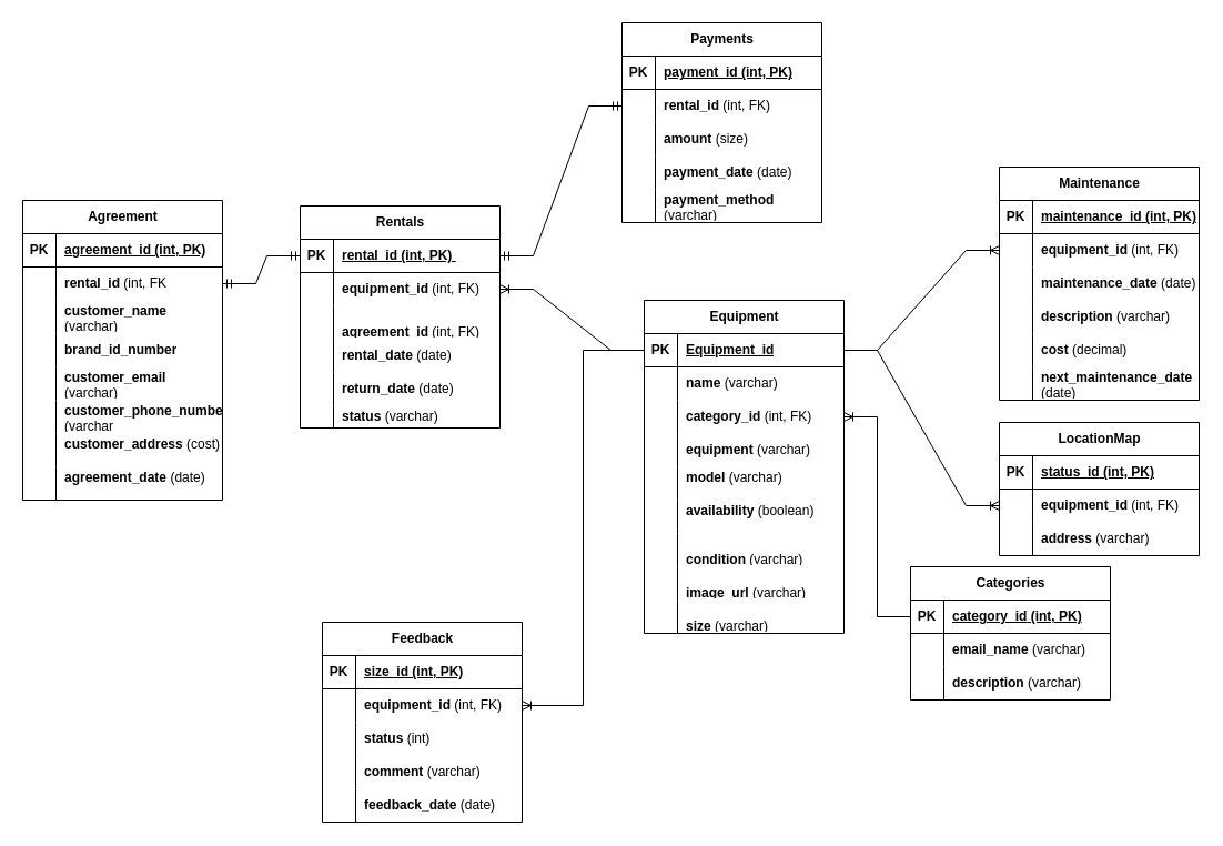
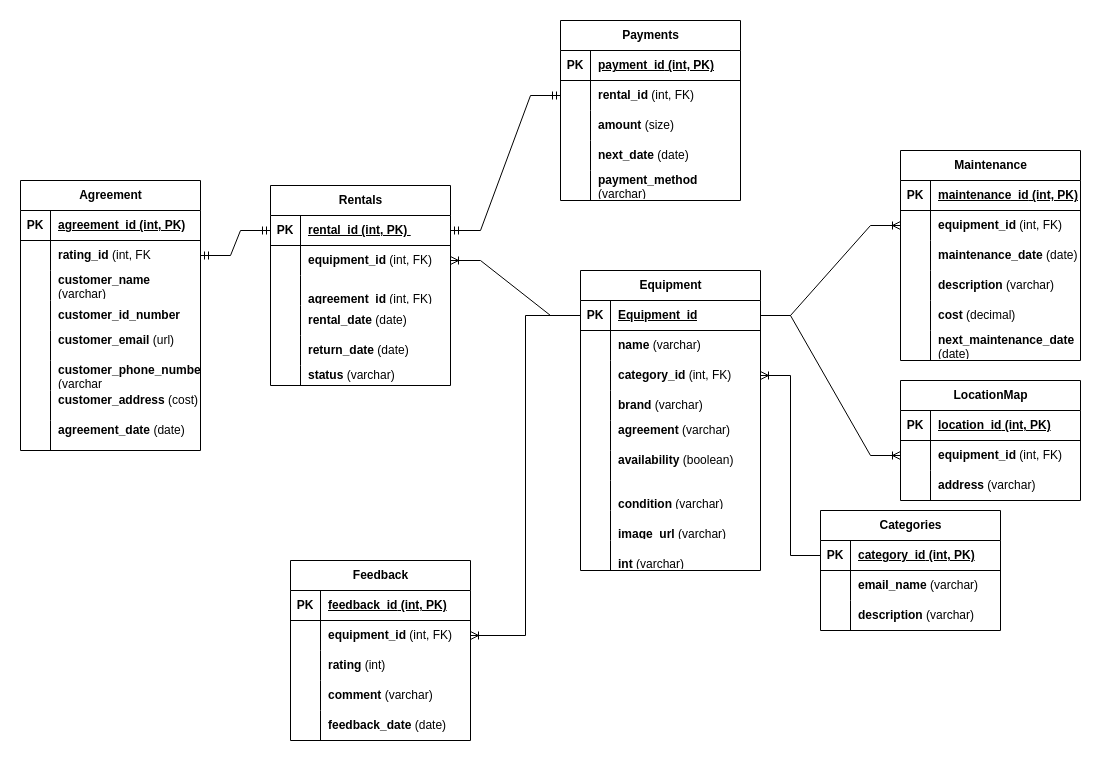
- <mxCell id="80" value="&lt;strong&gt;payment_date&lt;/strong&gt; (date)" style="shape=partialRectangle;connectable=0;fillColor=none;top=0;left=0;bottom=0;right=0;align=left;spacingLeft=6;overflow=hidden;whiteSpace=wrap;html=1;" vertex="1" parent="78"><mxGeometry x="30" width="150" height="30" as="geometry"><mxRectangle width="150" height="30" as="alternateBounds" /></mxGeometry></mxCell>
+ <mxCell id="80" value="&lt;strong&gt;next_date&lt;/strong&gt; (date)" style="shape=partialRectangle;connectable=0;fillColor=none;top=0;left=0;bottom=0;right=0;align=left;spacingLeft=6;overflow=hidden;whiteSpace=wrap;html=1;" vertex="1" parent="78"><mxGeometry x="30" width="150" height="30" as="geometry"><mxRectangle width="150" height="30" as="alternateBounds" /></mxGeometry></mxCell>
- <mxCell id="126" value="&lt;strong&gt;rental_id&lt;/strong&gt; (int, FK" style="shape=partialRectangle;connectable=0;fillColor=none;top=0;left=0;bottom=0;right=0;align=left;spacingLeft=6;overflow=hidden;whiteSpace=wrap;html=1;" vertex="1" parent="124"><mxGeometry x="30" width="150" height="30" as="geometry"><mxRectangle width="150" height="30" as="alternateBounds" /></mxGeometry></mxCell>
+ <mxCell id="126" value="&lt;strong&gt;rating_id&lt;/strong&gt; (int, FK" style="shape=partialRectangle;connectable=0;fillColor=none;top=0;left=0;bottom=0;right=0;align=left;spacingLeft=6;overflow=hidden;whiteSpace=wrap;html=1;" vertex="1" parent="124"><mxGeometry x="30" width="150" height="30" as="geometry"><mxRectangle width="150" height="30" as="alternateBounds" /></mxGeometry></mxCell>
- <mxCell id="132" value="&lt;strong&gt;brand_id_number&lt;/strong&gt;" style="shape=partialRectangle;connectable=0;fillColor=none;top=0;left=0;bottom=0;right=0;align=left;spacingLeft=6;overflow=hidden;whiteSpace=wrap;html=1;" vertex="1" parent="130"><mxGeometry x="30" width="150" height="30" as="geometry"><mxRectangle width="150" height="30" as="alternateBounds" /></mxGeometry></mxCell>
+ <mxCell id="132" value="&lt;strong&gt;customer_id_number&lt;/strong&gt;" style="shape=partialRectangle;connectable=0;fillColor=none;top=0;left=0;bottom=0;right=0;align=left;spacingLeft=6;overflow=hidden;whiteSpace=wrap;html=1;" vertex="1" parent="130"><mxGeometry x="30" width="150" height="30" as="geometry"><mxRectangle width="150" height="30" as="alternateBounds" /></mxGeometry></mxCell>
- <mxCell id="135" value="&lt;div&gt;&lt;strong style=&quot;background-color: initial;&quot;&gt;customer_email&lt;/strong&gt;&lt;span style=&quot;background-color: initial;&quot;&gt; (varchar)&lt;/span&gt;&lt;br&gt;&lt;/div&gt;&lt;div&gt;&lt;br&gt;&lt;/div&gt;" style="shape=partialRectangle;connectable=0;fillColor=none;top=0;left=0;bottom=0;right=0;align=left;spacingLeft=6;overflow=hidden;whiteSpace=wrap;html=1;" vertex="1" parent="133"><mxGeometry x="30" width="150" height="30" as="geometry"><mxRectangle width="150" height="30" as="alternateBounds" /></mxGeometry></mxCell>
+ <mxCell id="135" value="&lt;div&gt;&lt;strong style=&quot;background-color: initial;&quot;&gt;customer_email&lt;/strong&gt;&lt;span style=&quot;background-color: initial;&quot;&gt; (url)&lt;/span&gt;&lt;br&gt;&lt;/div&gt;&lt;div&gt;&lt;br&gt;&lt;/div&gt;" style="shape=partialRectangle;connectable=0;fillColor=none;top=0;left=0;bottom=0;right=0;align=left;spacingLeft=6;overflow=hidden;whiteSpace=wrap;html=1;" vertex="1" parent="133"><mxGeometry x="30" width="150" height="30" as="geometry"><mxRectangle width="150" height="30" as="alternateBounds" /></mxGeometry></mxCell>
- <mxCell id="14" value="&lt;strong&gt;equipment&lt;/strong&gt; (varchar)" style="shape=partialRectangle;connectable=0;fillColor=none;top=0;left=0;bottom=0;right=0;align=left;spacingLeft=6;overflow=hidden;whiteSpace=wrap;html=1;" parent="12" vertex="1"><mxGeometry x="30" width="150" height="30" as="geometry"><mxRectangle width="150" height="30" as="alternateBounds" /></mxGeometry></mxCell>
+ <mxCell id="14" value="&lt;strong&gt;brand&lt;/strong&gt; (varchar)" style="shape=partialRectangle;connectable=0;fillColor=none;top=0;left=0;bottom=0;right=0;align=left;spacingLeft=6;overflow=hidden;whiteSpace=wrap;html=1;" parent="12" vertex="1"><mxGeometry x="30" width="150" height="30" as="geometry"><mxRectangle width="150" height="30" as="alternateBounds" /></mxGeometry></mxCell>
- <mxCell id="113" value="&lt;strong&gt;status_id&lt;/strong&gt; (int, PK)" style="shape=partialRectangle;connectable=0;fillColor=none;top=0;left=0;bottom=0;right=0;align=left;spacingLeft=6;fontStyle=5;overflow=hidden;whiteSpace=wrap;html=1;" vertex="1" parent="111"><mxGeometry x="30" width="150" height="30" as="geometry"><mxRectangle width="150" height="30" as="alternateBounds" /></mxGeometry></mxCell>
+ <mxCell id="113" value="&lt;strong&gt;location_id&lt;/strong&gt; (int, PK)" style="shape=partialRectangle;connectable=0;fillColor=none;top=0;left=0;bottom=0;right=0;align=left;spacingLeft=6;fontStyle=5;overflow=hidden;whiteSpace=wrap;html=1;" vertex="1" parent="111"><mxGeometry x="30" width="150" height="30" as="geometry"><mxRectangle width="150" height="30" as="alternateBounds" /></mxGeometry></mxCell>
- <mxCell id="17" value="&lt;strong&gt;model&lt;/strong&gt; (varchar)&lt;div&gt;&lt;br/&gt;&lt;/div&gt;" style="shape=partialRectangle;connectable=0;fillColor=none;top=0;left=0;bottom=0;right=0;align=left;spacingLeft=6;overflow=hidden;whiteSpace=wrap;html=1;" parent="15" vertex="1"><mxGeometry x="30" width="150" height="30" as="geometry"><mxRectangle width="150" height="30" as="alternateBounds" /></mxGeometry></mxCell>
+ <mxCell id="17" value="&lt;strong&gt;agreement&lt;/strong&gt; (varchar)&lt;div&gt;&lt;br/&gt;&lt;/div&gt;" style="shape=partialRectangle;connectable=0;fillColor=none;top=0;left=0;bottom=0;right=0;align=left;spacingLeft=6;overflow=hidden;whiteSpace=wrap;html=1;" parent="15" vertex="1"><mxGeometry x="30" width="150" height="30" as="geometry"><mxRectangle width="150" height="30" as="alternateBounds" /></mxGeometry></mxCell>
- <mxCell id="29" value="&#10;&lt;strong&gt;size&lt;/strong&gt; (varchar) &#10;&#10;" style="shape=partialRectangle;connectable=0;fillColor=none;top=0;left=0;bottom=0;right=0;align=left;spacingLeft=6;overflow=hidden;whiteSpace=wrap;html=1;" parent="27" vertex="1"><mxGeometry x="30" width="150" height="30" as="geometry"><mxRectangle width="150" height="30" as="alternateBounds" /></mxGeometry></mxCell>
+ <mxCell id="29" value="&#10;&lt;strong&gt;int&lt;/strong&gt; (varchar) &#10;&#10;" style="shape=partialRectangle;connectable=0;fillColor=none;top=0;left=0;bottom=0;right=0;align=left;spacingLeft=6;overflow=hidden;whiteSpace=wrap;html=1;" parent="27" vertex="1"><mxGeometry x="30" width="150" height="30" as="geometry"><mxRectangle width="150" height="30" as="alternateBounds" /></mxGeometry></mxCell>
- <mxCell id="97" value="&lt;strong&gt;size_id&lt;/strong&gt; (int, PK)" style="shape=partialRectangle;connectable=0;fillColor=none;top=0;left=0;bottom=0;right=0;align=left;spacingLeft=6;fontStyle=5;overflow=hidden;whiteSpace=wrap;html=1;" vertex="1" parent="95"><mxGeometry x="30" width="150" height="30" as="geometry"><mxRectangle width="150" height="30" as="alternateBounds" /></mxGeometry></mxCell>
+ <mxCell id="97" value="&lt;strong&gt;feedback_id&lt;/strong&gt; (int, PK)" style="shape=partialRectangle;connectable=0;fillColor=none;top=0;left=0;bottom=0;right=0;align=left;spacingLeft=6;fontStyle=5;overflow=hidden;whiteSpace=wrap;html=1;" vertex="1" parent="95"><mxGeometry x="30" width="150" height="30" as="geometry"><mxRectangle width="150" height="30" as="alternateBounds" /></mxGeometry></mxCell>
- <mxCell id="103" value="&lt;strong&gt;status&lt;/strong&gt; (int)" style="shape=partialRectangle;connectable=0;fillColor=none;top=0;left=0;bottom=0;right=0;align=left;spacingLeft=6;overflow=hidden;whiteSpace=wrap;html=1;" vertex="1" parent="101"><mxGeometry x="30" width="150" height="30" as="geometry"><mxRectangle width="150" height="30" as="alternateBounds" /></mxGeometry></mxCell>
+ <mxCell id="103" value="&lt;strong&gt;rating&lt;/strong&gt; (int)" style="shape=partialRectangle;connectable=0;fillColor=none;top=0;left=0;bottom=0;right=0;align=left;spacingLeft=6;overflow=hidden;whiteSpace=wrap;html=1;" vertex="1" parent="101"><mxGeometry x="30" width="150" height="30" as="geometry"><mxRectangle width="150" height="30" as="alternateBounds" /></mxGeometry></mxCell>
